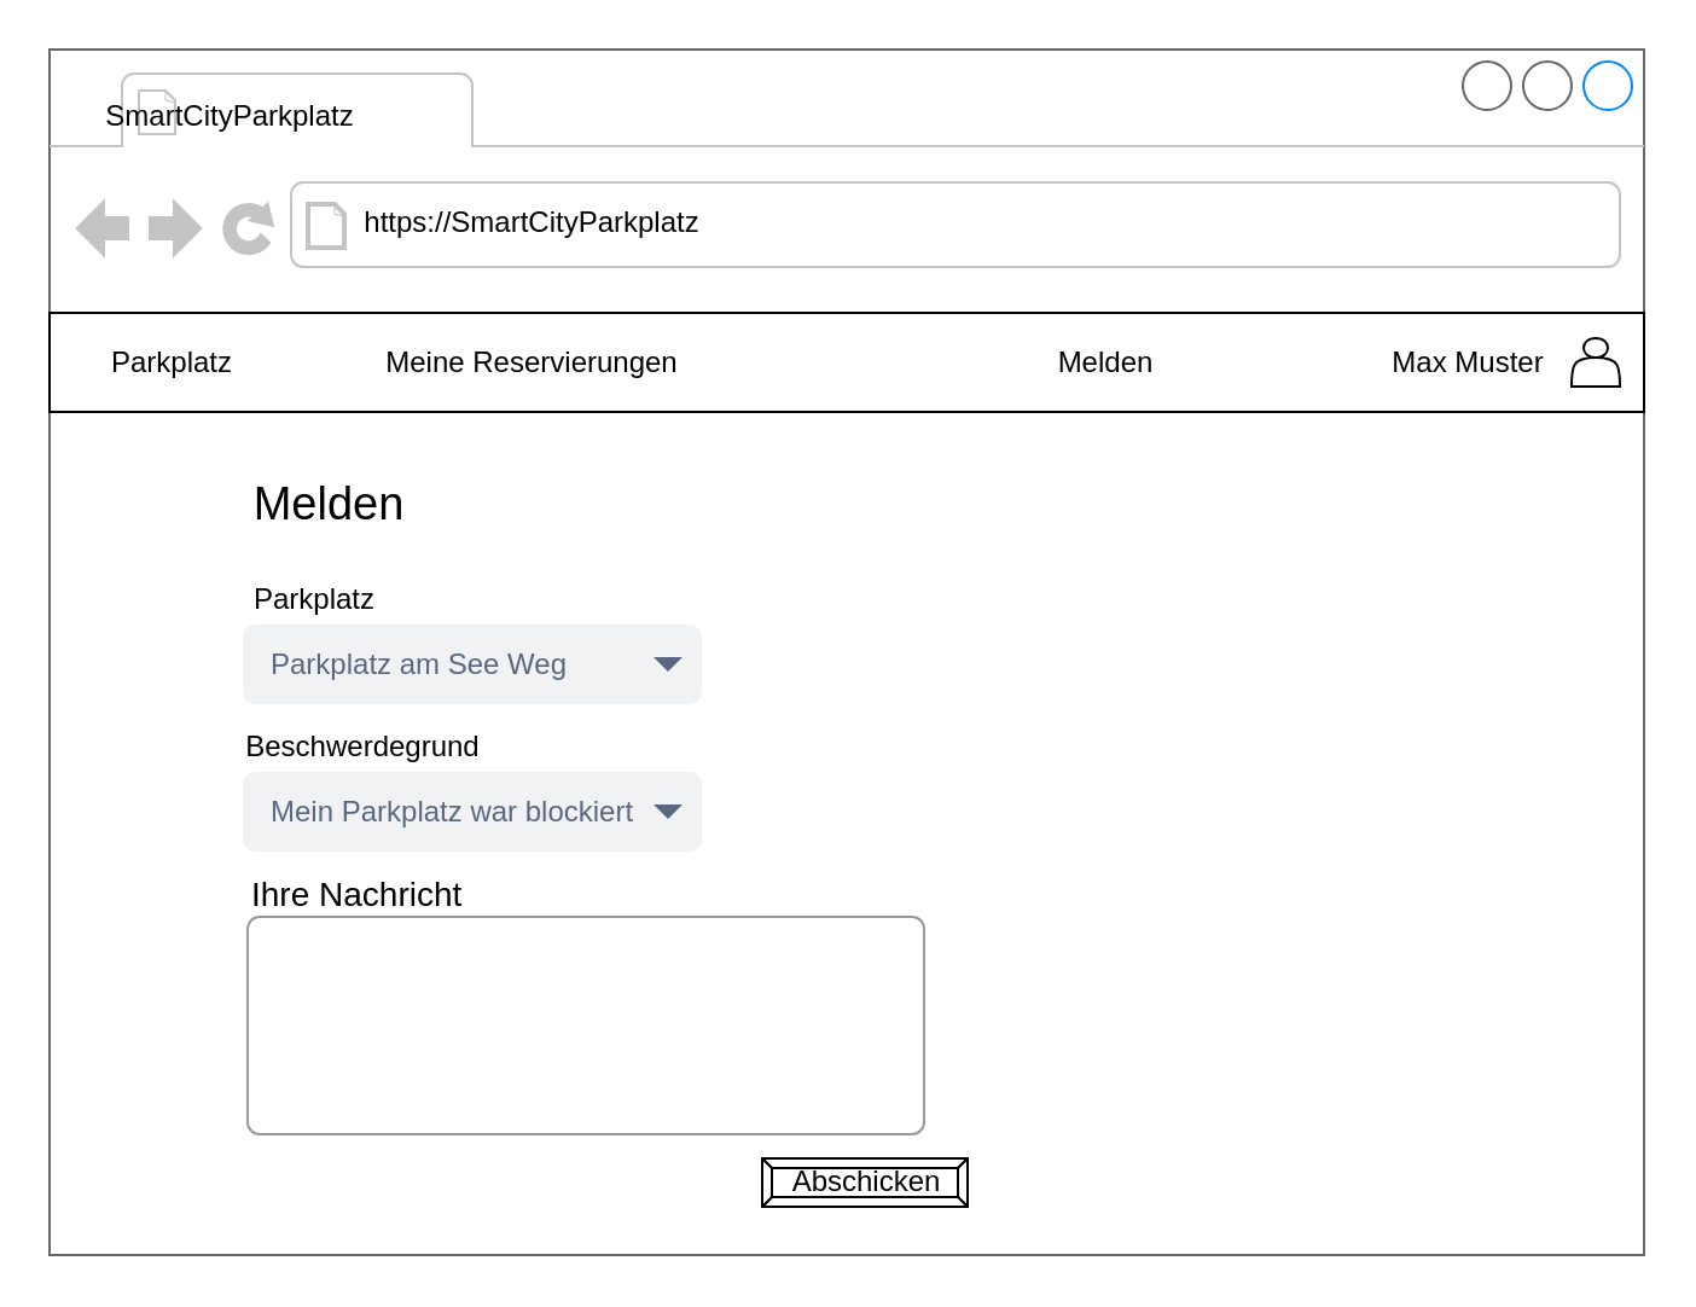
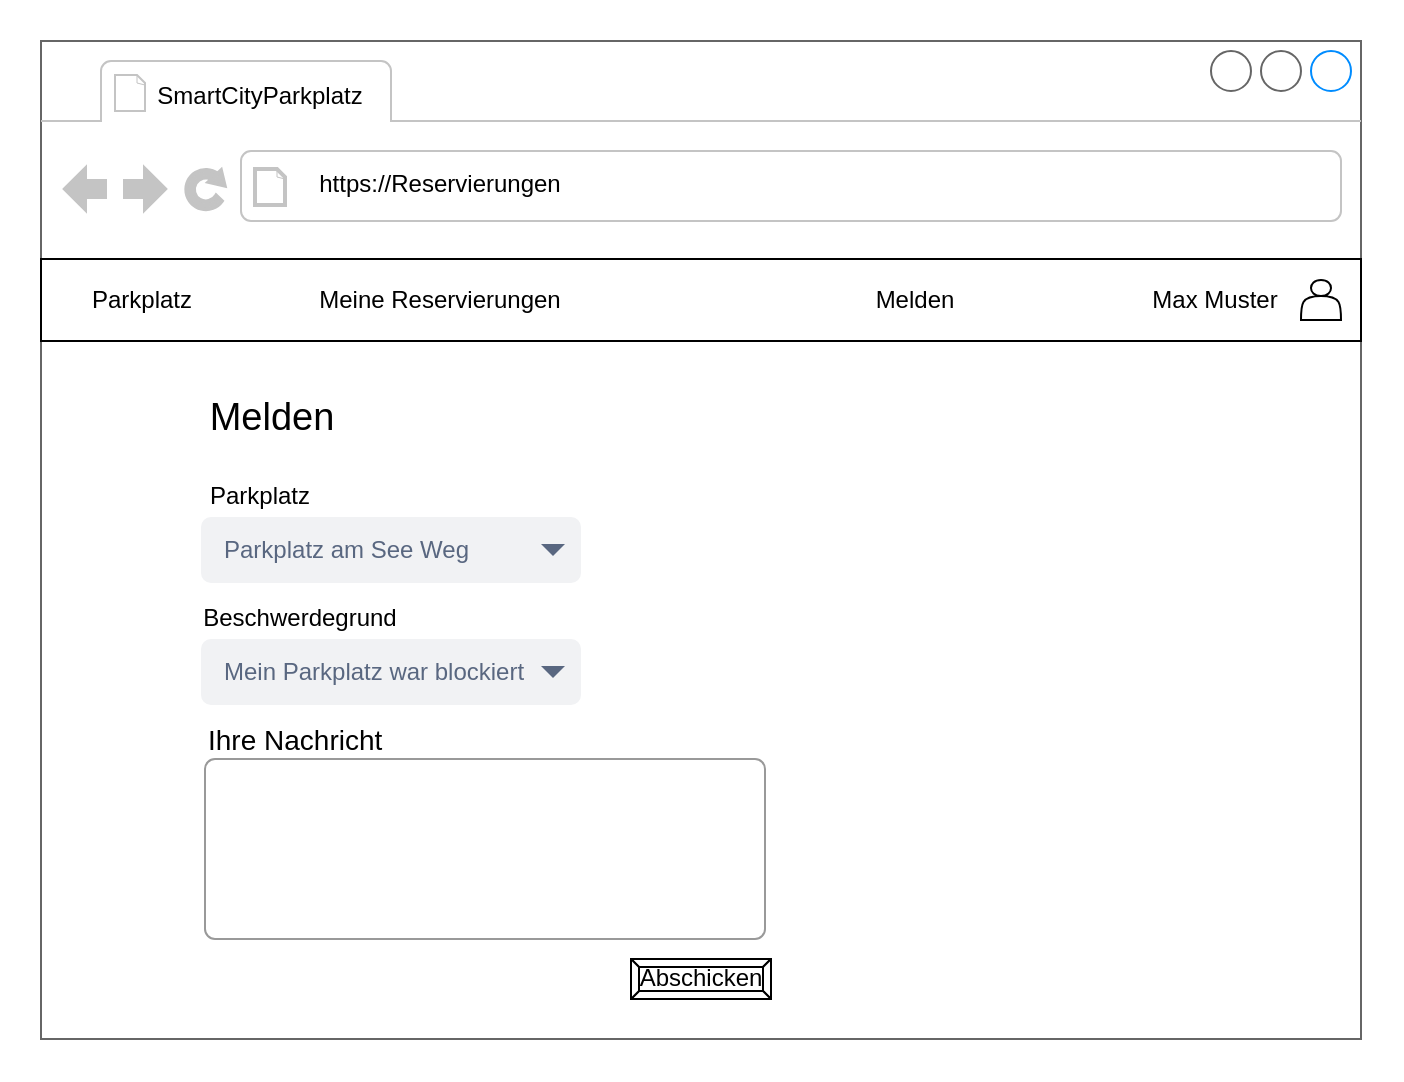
- <mxCell id="4" value="SmartCityParkplatz" style="text;html=1;strokeColor=none;fillColor=none;align=center;verticalAlign=middle;whiteSpace=wrap;rounded=0;" vertex="1" parent="2"><mxGeometry x="25" y="20" width="100" height="16" as="geometry" /></mxCell>
+ <mxCell id="4" value="SmartCityParkplatz" style="text;html=1;strokeColor=none;fillColor=none;align=center;verticalAlign=middle;whiteSpace=wrap;rounded=0;" vertex="1" parent="2"><mxGeometry x="60" y="20" width="100" height="16" as="geometry" /></mxCell>
- <mxCell id="3" value="https://SmartCityParkplatz" style="text;html=1;strokeColor=none;fillColor=none;align=center;verticalAlign=middle;whiteSpace=wrap;rounded=0;" vertex="1" parent="2"><mxGeometry x="130" y="60" width="140" height="24" as="geometry" /></mxCell>
+ <mxCell id="3" value="https://Reservierungen" style="text;html=1;strokeColor=none;fillColor=none;align=center;verticalAlign=middle;whiteSpace=wrap;rounded=0;" vertex="1" parent="2"><mxGeometry x="130" y="60" width="140" height="24" as="geometry" /></mxCell>
- <mxCell id="18" value="Abschicken" style="labelPosition=center;verticalLabelPosition=middle;align=center;html=1;shape=mxgraph.basic.button;dx=4;" vertex="1" parent="2"><mxGeometry x="295" y="459" width="85" height="20" as="geometry" /></mxCell>
+ <mxCell id="18" value="Abschicken" style="labelPosition=center;verticalLabelPosition=middle;align=center;html=1;shape=mxgraph.basic.button;dx=4;" vertex="1" parent="2"><mxGeometry x="295" y="459" width="70" height="20" as="geometry" /></mxCell>
